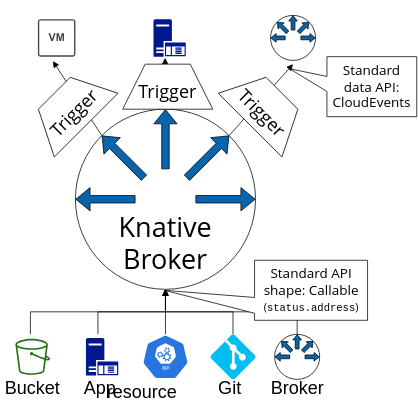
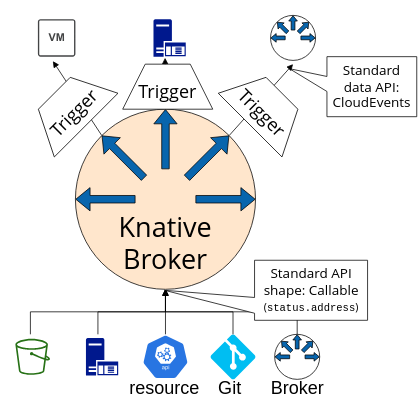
- <mxCell id="9" value="Knative&lt;br&gt;Broker" style="ellipse;whiteSpace=wrap;html=1;aspect=fixed;verticalAlign=bottom;fontSize=36;spacingBottom=16;fontFamily=Open Sans;FType=g;" vertex="1" parent="8"><mxGeometry width="240" height="240" as="geometry" /></mxCell>
+ <mxCell id="9" value="Knative&lt;br&gt;Broker" style="ellipse;whiteSpace=wrap;html=1;aspect=fixed;verticalAlign=bottom;fontSize=36;spacingBottom=16;fontFamily=Open Sans;FType=g;fillColor=#ffe6cc;" vertex="1" parent="8"><mxGeometry width="240" height="240" as="geometry" /></mxCell>
- <mxCell id="4" value="Bucket" style="text;html=1;strokeColor=none;fillColor=none;align=center;verticalAlign=middle;whiteSpace=wrap;rounded=0;fontSize=24;" vertex="1" parent="1"><mxGeometry x="23.08" y="507" width="40" height="20" as="geometry" /></mxCell>
- <mxCell id="6" value="App" style="text;html=1;strokeColor=none;fillColor=none;align=center;verticalAlign=middle;whiteSpace=wrap;rounded=0;fontSize=24;" vertex="1" parent="1"><mxGeometry x="113.08" y="507" width="40" height="20" as="geometry" /></mxCell>
- <mxCell id="7" value="resource" style="text;html=1;strokeColor=none;fillColor=none;align=center;verticalAlign=middle;whiteSpace=wrap;rounded=0;fontSize=24;" vertex="1" parent="1"><mxGeometry x="168.5" y="512" width="40" height="20" as="geometry" /></mxCell>
+ <mxCell id="7" value="resource" style="text;html=1;strokeColor=none;fillColor=none;align=center;verticalAlign=middle;whiteSpace=wrap;rounded=0;fontSize=24;" vertex="1" parent="1"><mxGeometry x="198.5" y="507" width="40" height="20" as="geometry" /></mxCell>
